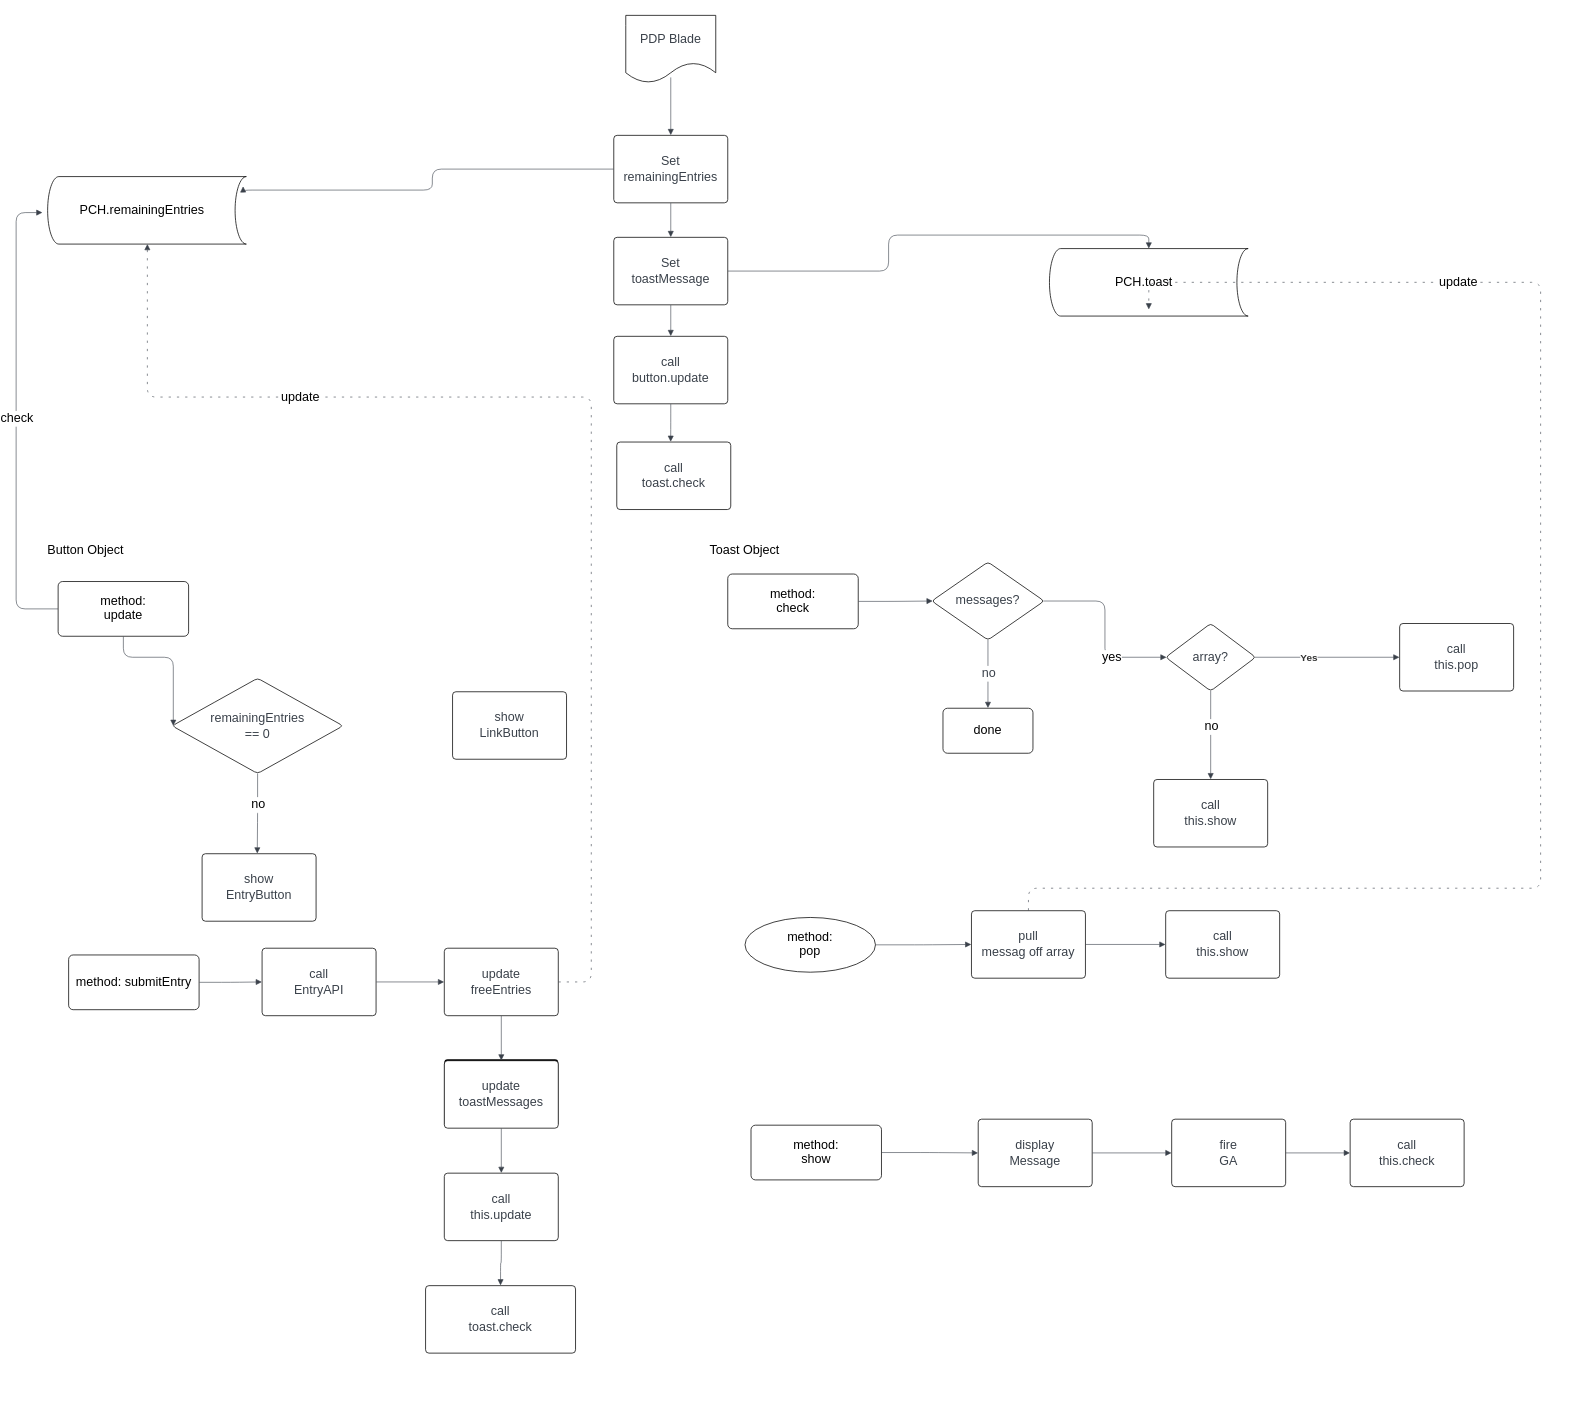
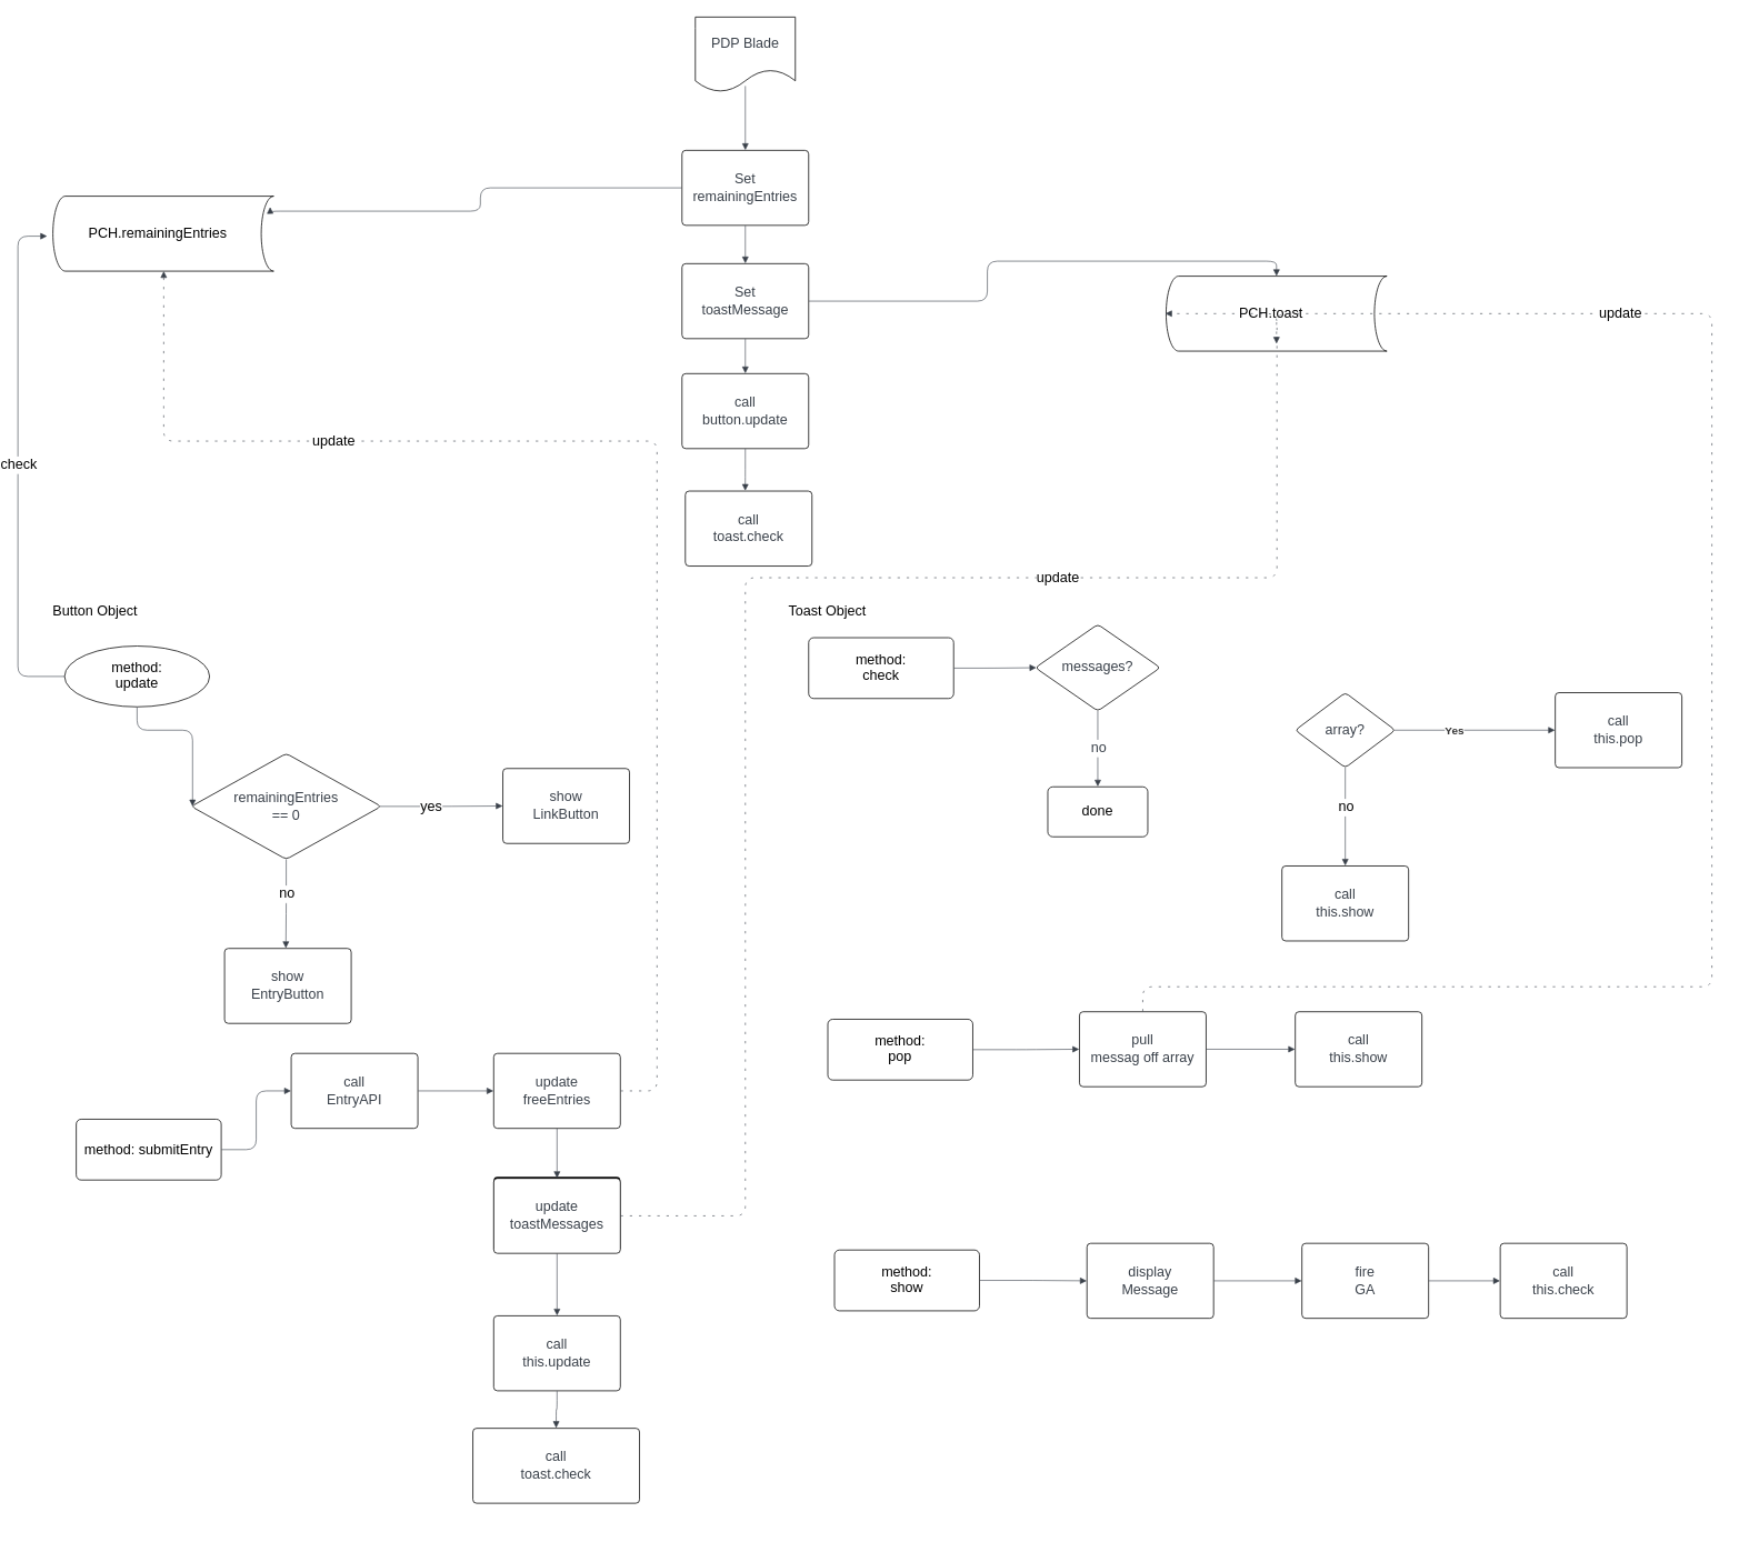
+ <mxCell id="37" value="" style="html=1;jettySize=18;whiteSpace=wrap;fontSize=13;strokeColor=#3a414a;strokeOpacity=100;dashed=1;fixDash=1;dashPattern=3 8;strokeWidth=0.8;rounded=1;arcSize=24;edgeStyle=orthogonalEdgeStyle;startArrow=none;endArrow=block;endFill=1;exitX=1.002;exitY=0.5;exitPerimeter=0;entryX=0.5;entryY=1.004;entryPerimeter=0;lucidId=2ycNQ5HZ0rLK;" edge="1" parent="1" source="34" target="10"><mxGeometry width="100" height="100" relative="1" as="geometry"><Array as="points"><mxPoint x="893" y="1459" /><mxPoint x="893" y="693" /><mxPoint x="1531" y="693" /></Array></mxGeometry></mxCell>
+ <mxCell id="38" value="update" style="text;html=1;resizable=0;labelBackgroundColor=default;align=center;verticalAlign=middle;fontSize=16.8;" vertex="1" parent="37"><mxGeometry x="0.287" relative="1" as="geometry" /></mxCell>
- <mxCell id="19" value="&lt;div style=&quot;display: flex; justify-content: center; text-align: center; align-items: baseline; font-size: 0; line-height: 1.25;margin-top: -2px;&quot;&gt;&lt;span&gt;&lt;span style=&quot;font-size:16.8px;&quot;&gt;method: &#10;&lt;/span&gt;&lt;/span&gt;&lt;/div&gt;&lt;div style=&quot;display: flex; justify-content: center; text-align: center; align-items: baseline; font-size: 0; line-height: 1.25;margin-top: -2px;&quot;&gt;&lt;span&gt;&lt;span style=&quot;font-size:16.8px;&quot;&gt;update&lt;/span&gt;&lt;/span&gt;&lt;/div&gt;" style="html=1;overflow=block;blockSpacing=1;whiteSpace=wrap;fontSize=13;spacing=3.8;strokeColor=#000000;rounded=1;absoluteArcSize=1;arcSize=12;fillColor=#FFFFFF;strokeWidth=NaN;lucidId=MqcNU2eg5RTd;" vertex="1" parent="1"><mxGeometry x="76" y="775" width="174" height="73" as="geometry" /></mxCell>
+ <mxCell id="19" value="&lt;div style=&quot;display: flex; justify-content: center; text-align: center; align-items: baseline; font-size: 0; line-height: 1.25;margin-top: -2px;&quot;&gt;&lt;span&gt;&lt;span style=&quot;font-size:16.8px;&quot;&gt;method: &#10;&lt;/span&gt;&lt;/span&gt;&lt;/div&gt;&lt;div style=&quot;display: flex; justify-content: center; text-align: center; align-items: baseline; font-size: 0; line-height: 1.25;margin-top: -2px;&quot;&gt;&lt;span&gt;&lt;span style=&quot;font-size:16.8px;&quot;&gt;update&lt;/span&gt;&lt;/span&gt;&lt;/div&gt;" style="ellipse;html=1;overflow=block;blockSpacing=1;whiteSpace=wrap;fontSize=13;spacing=3.8;strokeColor=#000000;absoluteArcSize=1;arcSize=12;fillColor=#FFFFFF;strokeWidth=NaN;lucidId=MqcNU2eg5RTd;" vertex="1" parent="1"><mxGeometry x="76" y="775" width="174" height="73" as="geometry" /></mxCell>
- <mxCell id="64" value="" style="html=1;jettySize=18;whiteSpace=wrap;fontSize=13;strokeColor=#3a414a;strokeOpacity=100;strokeWidth=0.8;rounded=1;arcSize=24;edgeStyle=orthogonalEdgeStyle;startArrow=none;endArrow=block;endFill=1;exitX=0.992;exitY=0.5;exitPerimeter=0;entryX=0.009;entryY=0.5;entryPerimeter=0;lucidId=-NcNhP5fSWso;" edge="1" parent="1" source="61" target="3"><mxGeometry width="100" height="100" relative="1" as="geometry"><Array as="points" /></mxGeometry></mxCell>
- <mxCell id="65" value="yes" style="text;html=1;resizable=0;labelBackgroundColor=default;align=center;verticalAlign=middle;fontSize=16.8;" vertex="1" parent="64"><mxGeometry x="0.39" relative="1" as="geometry" /></mxCell>
+ <mxCell id="21" value="" style="html=1;jettySize=18;whiteSpace=wrap;fontSize=13;strokeColor=#3a414a;strokeOpacity=100;strokeWidth=0.8;rounded=1;arcSize=24;edgeStyle=orthogonalEdgeStyle;startArrow=none;endArrow=block;endFill=1;exitX=0.993;exitY=0.5;exitPerimeter=0;entryX=-0.002;entryY=0.5;entryPerimeter=0;lucidId=vrcNVw2aQu2R;" edge="1" parent="1" source="16" target="26"><mxGeometry width="100" height="100" relative="1" as="geometry"><Array as="points" /></mxGeometry></mxCell>
+ <mxCell id="22" value="yes" style="text;html=1;resizable=0;labelBackgroundColor=default;align=center;verticalAlign=middle;fontSize=16.8;" vertex="1" parent="21"><mxGeometry x="-0.178" relative="1" as="geometry" /></mxCell>
- <mxCell id="50" value="&lt;div style=&quot;display: flex; justify-content: center; text-align: center; align-items: baseline; font-size: 0; line-height: 1.25;margin-top: -2px;&quot;&gt;&lt;span&gt;&lt;span style=&quot;font-size:16.8px;&quot;&gt;method: &#10;&lt;/span&gt;&lt;/span&gt;&lt;/div&gt;&lt;div style=&quot;display: flex; justify-content: center; text-align: center; align-items: baseline; font-size: 0; line-height: 1.25;margin-top: -2px;&quot;&gt;&lt;span&gt;&lt;span style=&quot;font-size:16.8px;&quot;&gt;pop&lt;/span&gt;&lt;/span&gt;&lt;/div&gt;" style="ellipse;html=1;overflow=block;blockSpacing=1;whiteSpace=wrap;fontSize=13;spacing=3.8;strokeColor=#000000;absoluteArcSize=1;arcSize=12;fillColor=#FFFFFF;strokeWidth=NaN;lucidId=_JcN0F05yXfv;" vertex="1" parent="1"><mxGeometry x="992" y="1223" width="174" height="73" as="geometry" /></mxCell>
+ <mxCell id="50" value="&lt;div style=&quot;display: flex; justify-content: center; text-align: center; align-items: baseline; font-size: 0; line-height: 1.25;margin-top: -2px;&quot;&gt;&lt;span&gt;&lt;span style=&quot;font-size:16.8px;&quot;&gt;method: &#10;&lt;/span&gt;&lt;/span&gt;&lt;/div&gt;&lt;div style=&quot;display: flex; justify-content: center; text-align: center; align-items: baseline; font-size: 0; line-height: 1.25;margin-top: -2px;&quot;&gt;&lt;span&gt;&lt;span style=&quot;font-size:16.8px;&quot;&gt;pop&lt;/span&gt;&lt;/span&gt;&lt;/div&gt;" style="html=1;overflow=block;blockSpacing=1;whiteSpace=wrap;fontSize=13;spacing=3.8;strokeColor=#000000;rounded=1;absoluteArcSize=1;arcSize=12;fillColor=#FFFFFF;strokeWidth=NaN;lucidId=_JcN0F05yXfv;" vertex="1" parent="1"><mxGeometry x="992" y="1223" width="174" height="73" as="geometry" /></mxCell>
- <mxCell id="27" value="method: submitEntry" style="html=1;overflow=block;blockSpacing=1;whiteSpace=wrap;fontSize=16.8;align=center;spacing=3.8;strokeColor=#000000;rounded=1;absoluteArcSize=1;arcSize=12;fillColor=#FFFFFF;strokeWidth=NaN;lucidId=PtcN5KRx0lkk;" vertex="1" parent="1"><mxGeometry x="90" y="1273" width="174" height="73" as="geometry" /></mxCell>
+ <mxCell id="27" value="method: submitEntry" style="html=1;overflow=block;blockSpacing=1;whiteSpace=wrap;fontSize=16.8;align=center;spacing=3.8;strokeColor=#000000;rounded=1;absoluteArcSize=1;arcSize=12;fillColor=#FFFFFF;strokeWidth=NaN;lucidId=PtcN5KRx0lkk;" vertex="1" parent="1"><mxGeometry x="90" y="1343" width="174" height="73" as="geometry" /></mxCell>
- <mxCell id="40" value="call&#10;this.update" style="html=1;overflow=block;blockSpacing=1;whiteSpace=wrap;fontSize=16.7;fontColor=#3a414a;spacing=3.8;strokeColor=#000000;rounded=1;absoluteArcSize=1;arcSize=9;fillColor=#FFFFFF;strokeWidth=NaN;lucidId=0zcNt8A5b33~;" vertex="1" parent="1"><mxGeometry x="591" y="1564" width="152" height="90" as="geometry" /></mxCell>
+ <mxCell id="40" value="call&#10;this.update" style="html=1;overflow=block;blockSpacing=1;whiteSpace=wrap;fontSize=16.7;fontColor=#3a414a;spacing=3.8;strokeColor=#000000;rounded=1;absoluteArcSize=1;arcSize=9;fillColor=#FFFFFF;strokeWidth=NaN;lucidId=0zcNt8A5b33~;" vertex="1" parent="1"><mxGeometry x="591" y="1579" width="152" height="90" as="geometry" /></mxCell>
